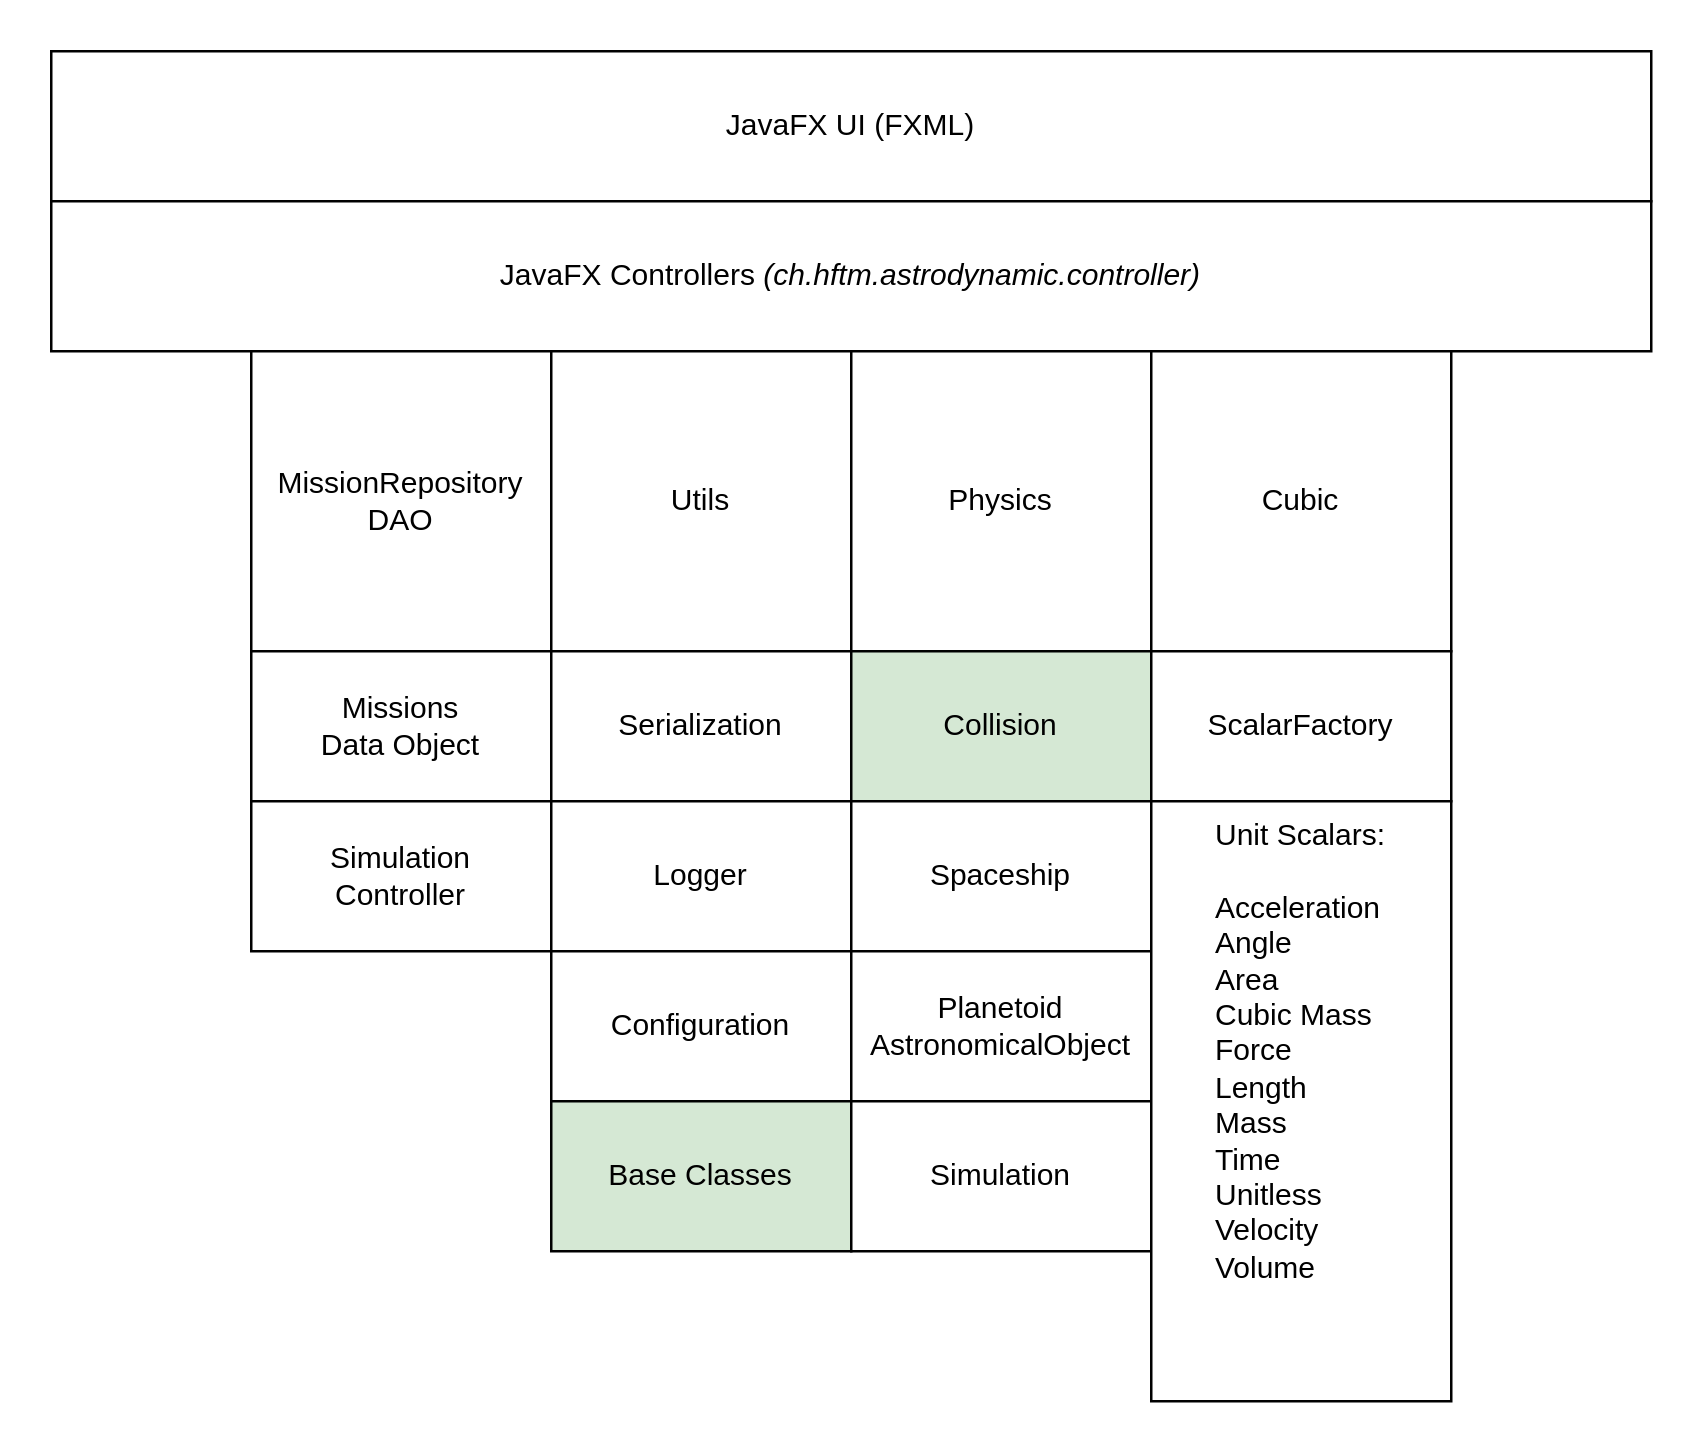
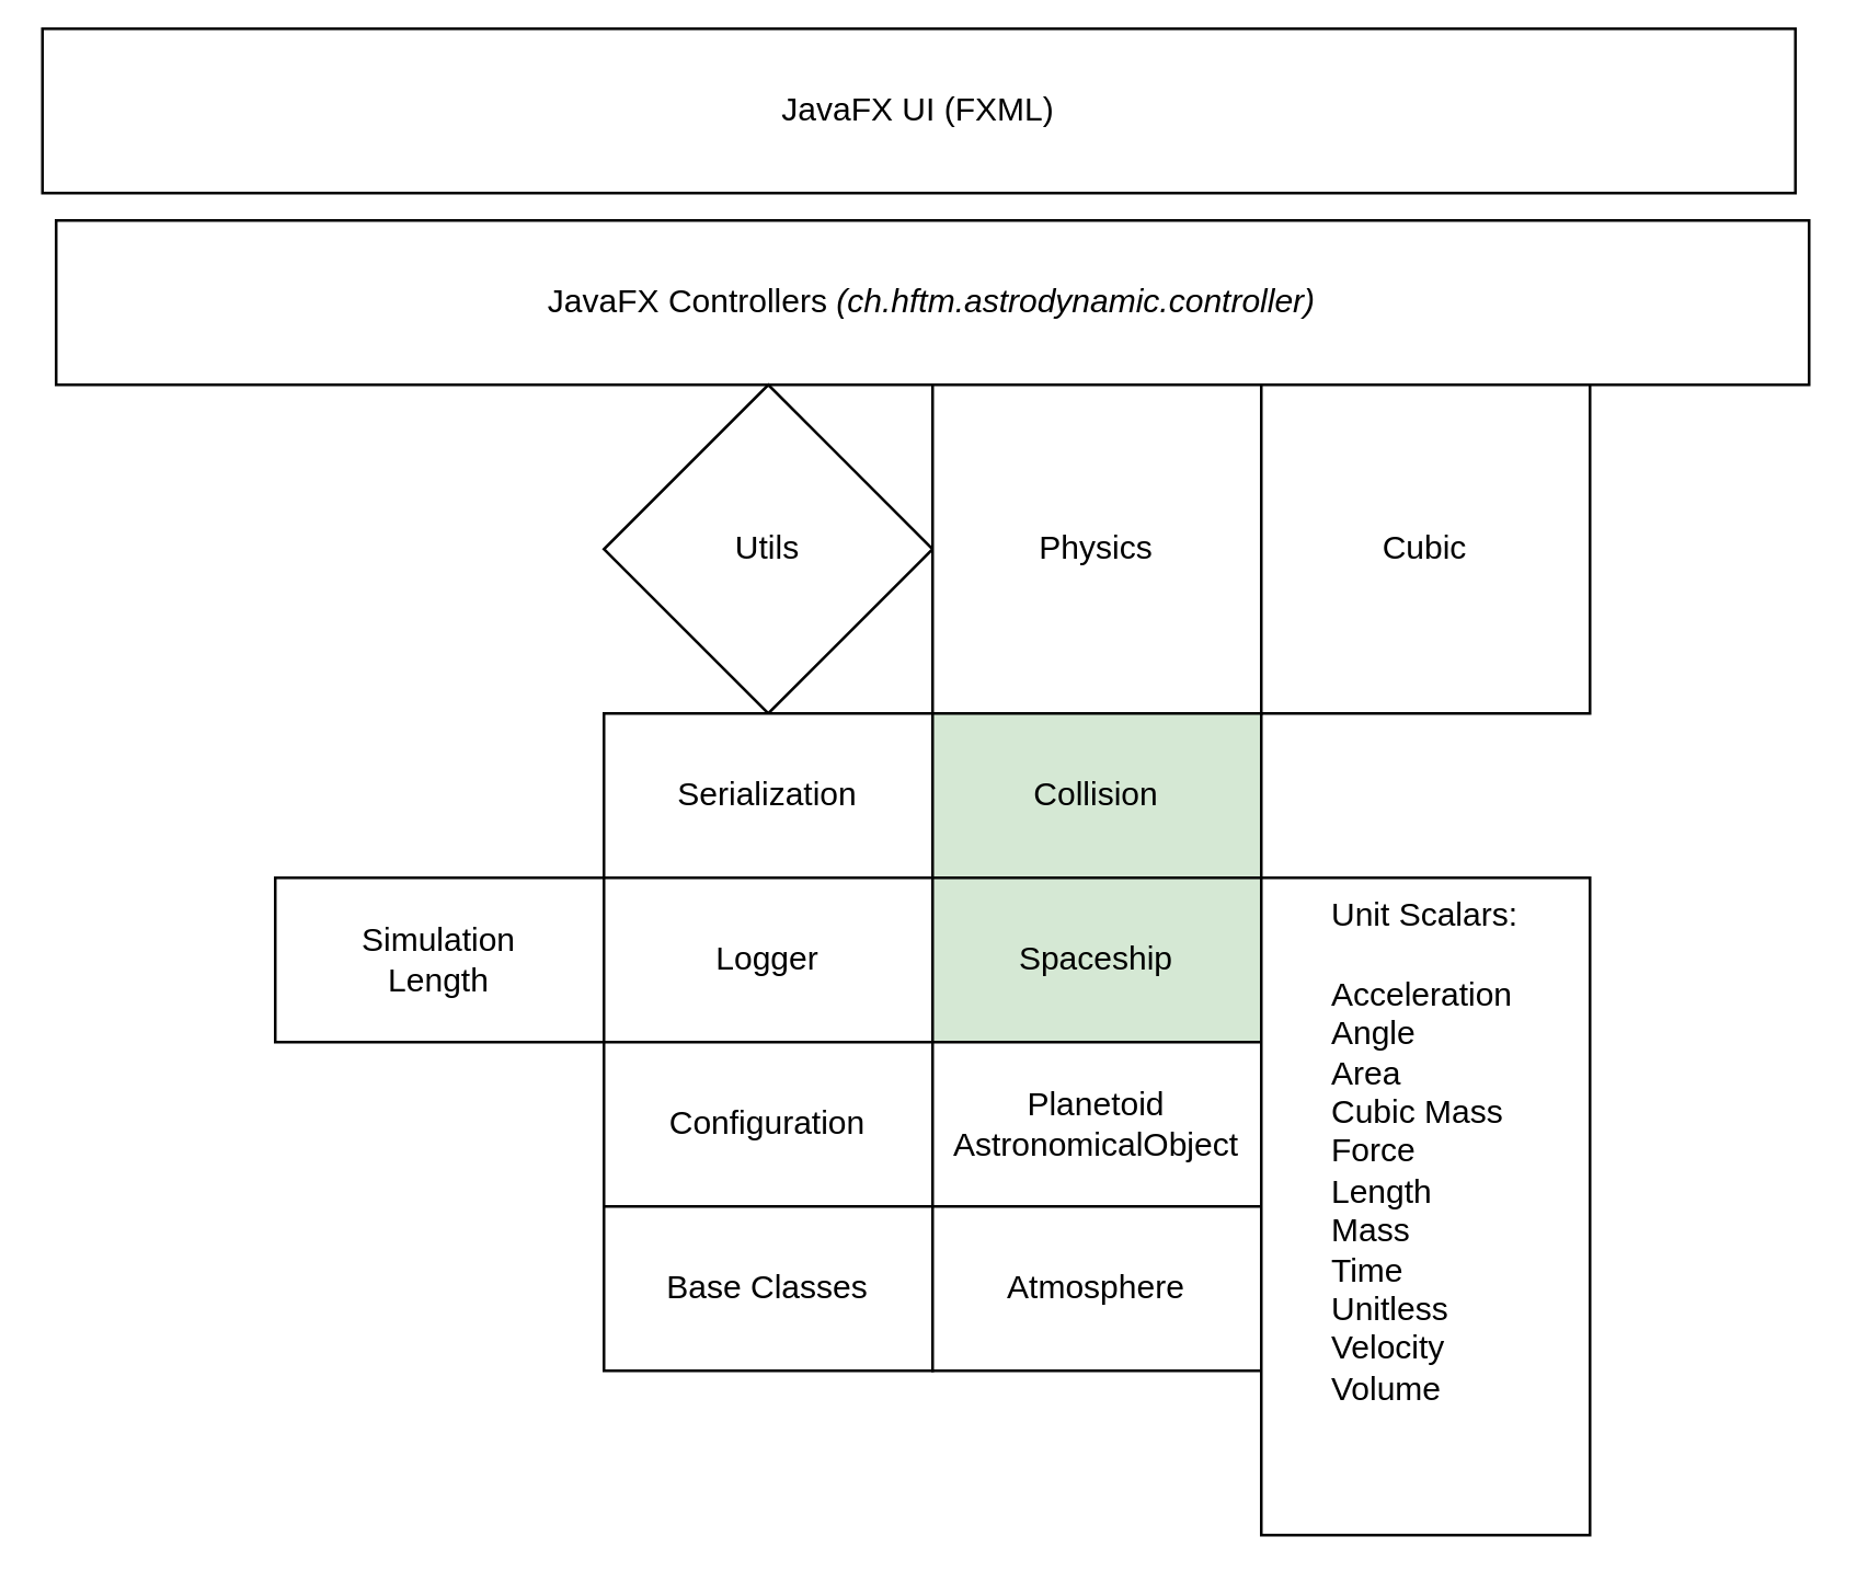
- <mxCell id="2" value="JavaFX UI (FXML) " style="rounded=0;whiteSpace=wrap;html=1;" vertex="1" parent="1"><mxGeometry x="20" y="20" width="640" height="60" as="geometry" /></mxCell>
+ <mxCell id="2" value="JavaFX UI (FXML) " style="rounded=0;whiteSpace=wrap;html=1;" vertex="1" parent="1"><mxGeometry x="15" y="10" width="640" height="60" as="geometry" /></mxCell>
- <mxCell id="4" value="&lt;div&gt;MissionRepository&lt;/div&gt;&lt;div&gt;DAO&lt;br&gt;&lt;/div&gt;" style="whiteSpace=wrap;html=1;aspect=fixed;" vertex="1" parent="1"><mxGeometry x="100" y="140" width="120" height="120" as="geometry" /></mxCell>
- <mxCell id="7" value="Utils" style="whiteSpace=wrap;html=1;aspect=fixed;" vertex="1" parent="1"><mxGeometry x="220" y="140" width="120" height="120" as="geometry" /></mxCell>
+ <mxCell id="7" value="Utils" style="rhombus;whiteSpace=wrap;html=1;aspect=fixed;" vertex="1" parent="1"><mxGeometry x="220" y="140" width="120" height="120" as="geometry" /></mxCell>
- <mxCell id="5" value="&lt;div&gt;Missions&lt;/div&gt;&lt;div&gt;Data Object&lt;br&gt;&lt;/div&gt;" style="rounded=0;whiteSpace=wrap;html=1;" vertex="1" parent="1"><mxGeometry x="100" y="260" width="120" height="60" as="geometry" /></mxCell>
- <mxCell id="18" value="ScalarFactory" style="rounded=0;whiteSpace=wrap;html=1;" vertex="1" parent="1"><mxGeometry x="460" y="260" width="120" height="60" as="geometry" /></mxCell>
- <mxCell id="6" value="&lt;div&gt;Simulation&lt;/div&gt;&lt;div&gt;Controller&lt;br&gt;&lt;/div&gt;" style="rounded=0;whiteSpace=wrap;html=1;" vertex="1" parent="1"><mxGeometry x="100" y="320" width="120" height="60" as="geometry" /></mxCell>
+ <mxCell id="6" value="&lt;div&gt;Simulation&lt;/div&gt;&lt;div&gt;Length&lt;br&gt;&lt;/div&gt;" style="rounded=0;whiteSpace=wrap;html=1;" vertex="1" parent="1"><mxGeometry x="100" y="320" width="120" height="60" as="geometry" /></mxCell>
- <mxCell id="14" value="Spaceship" style="rounded=0;whiteSpace=wrap;html=1;" vertex="1" parent="1"><mxGeometry x="340" y="320" width="120" height="60" as="geometry" /></mxCell>
+ <mxCell id="14" value="Spaceship" style="rounded=0;whiteSpace=wrap;html=1;fillColor=#d5e8d4;" vertex="1" parent="1"><mxGeometry x="340" y="320" width="120" height="60" as="geometry" /></mxCell>
- <mxCell id="12" value="Base Classes" style="rounded=0;whiteSpace=wrap;html=1;fillColor=#d5e8d4;" vertex="1" parent="1"><mxGeometry x="220" y="440" width="120" height="60" as="geometry" /></mxCell>
+ <mxCell id="12" value="Base Classes" style="rounded=0;whiteSpace=wrap;html=1;" vertex="1" parent="1"><mxGeometry x="220" y="440" width="120" height="60" as="geometry" /></mxCell>
- <mxCell id="16" value="Simulation" style="rounded=0;whiteSpace=wrap;html=1;" vertex="1" parent="1"><mxGeometry x="340" y="440" width="120" height="60" as="geometry" /></mxCell>
+ <mxCell id="16" value="Atmosphere" style="rounded=0;whiteSpace=wrap;html=1;" vertex="1" parent="1"><mxGeometry x="340" y="440" width="120" height="60" as="geometry" /></mxCell>
